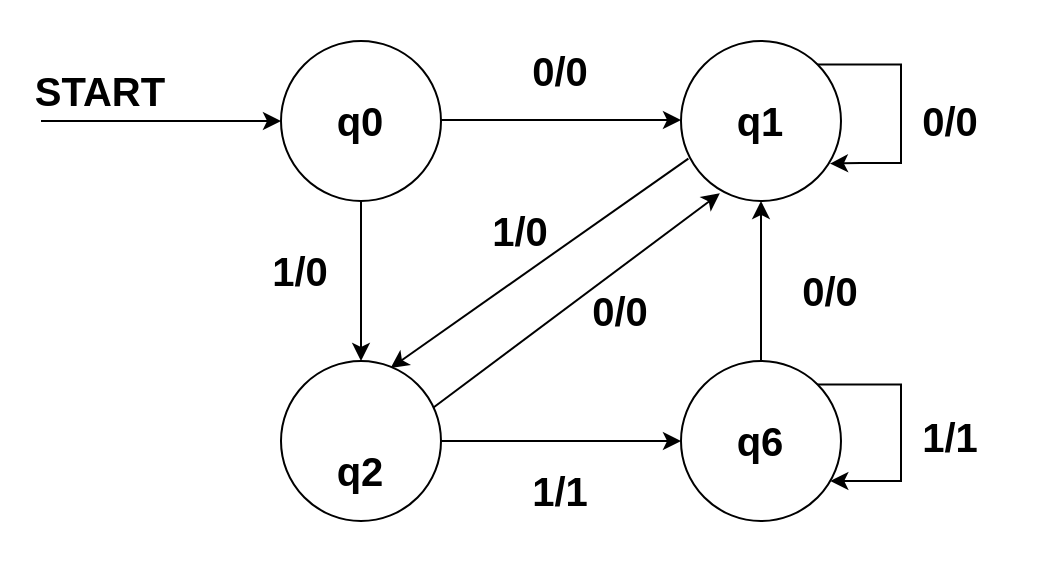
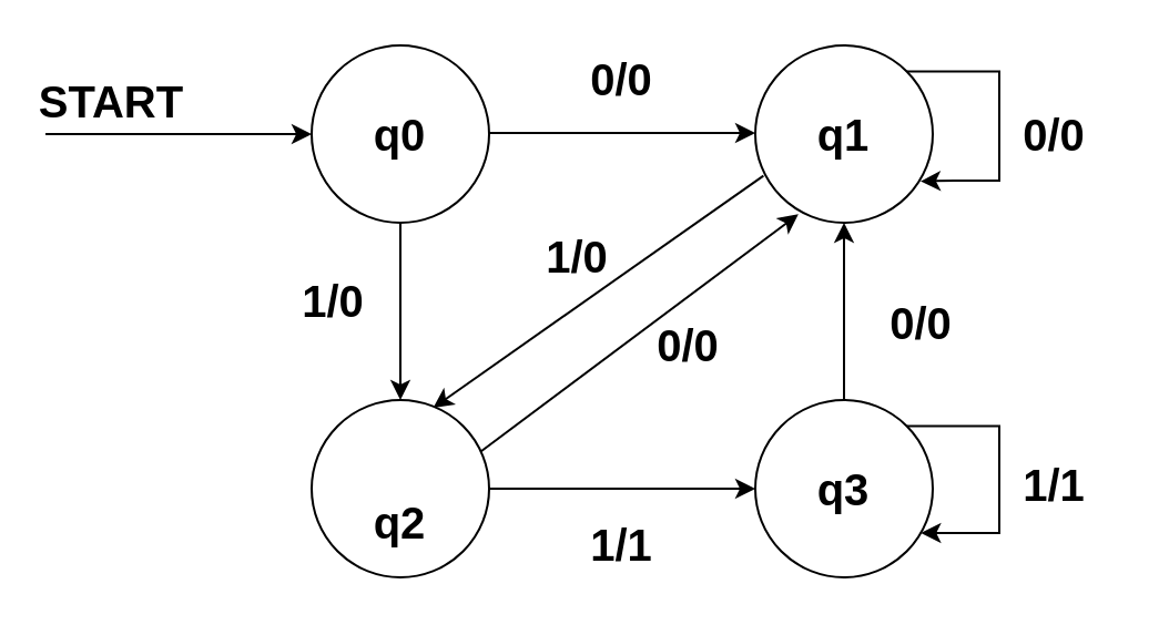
- <mxCell id="21" value="&lt;b&gt;q6&lt;/b&gt;" style="text;html=1;strokeColor=none;fillColor=none;align=center;verticalAlign=middle;whiteSpace=wrap;rounded=0;fontSize=20;" vertex="1" parent="1"><mxGeometry x="350" y="205" width="60" height="30" as="geometry" /></mxCell>
+ <mxCell id="21" value="&lt;b&gt;q3&lt;/b&gt;" style="text;html=1;strokeColor=none;fillColor=none;align=center;verticalAlign=middle;whiteSpace=wrap;rounded=0;fontSize=20;" vertex="1" parent="1"><mxGeometry x="350" y="205" width="60" height="30" as="geometry" /></mxCell>
